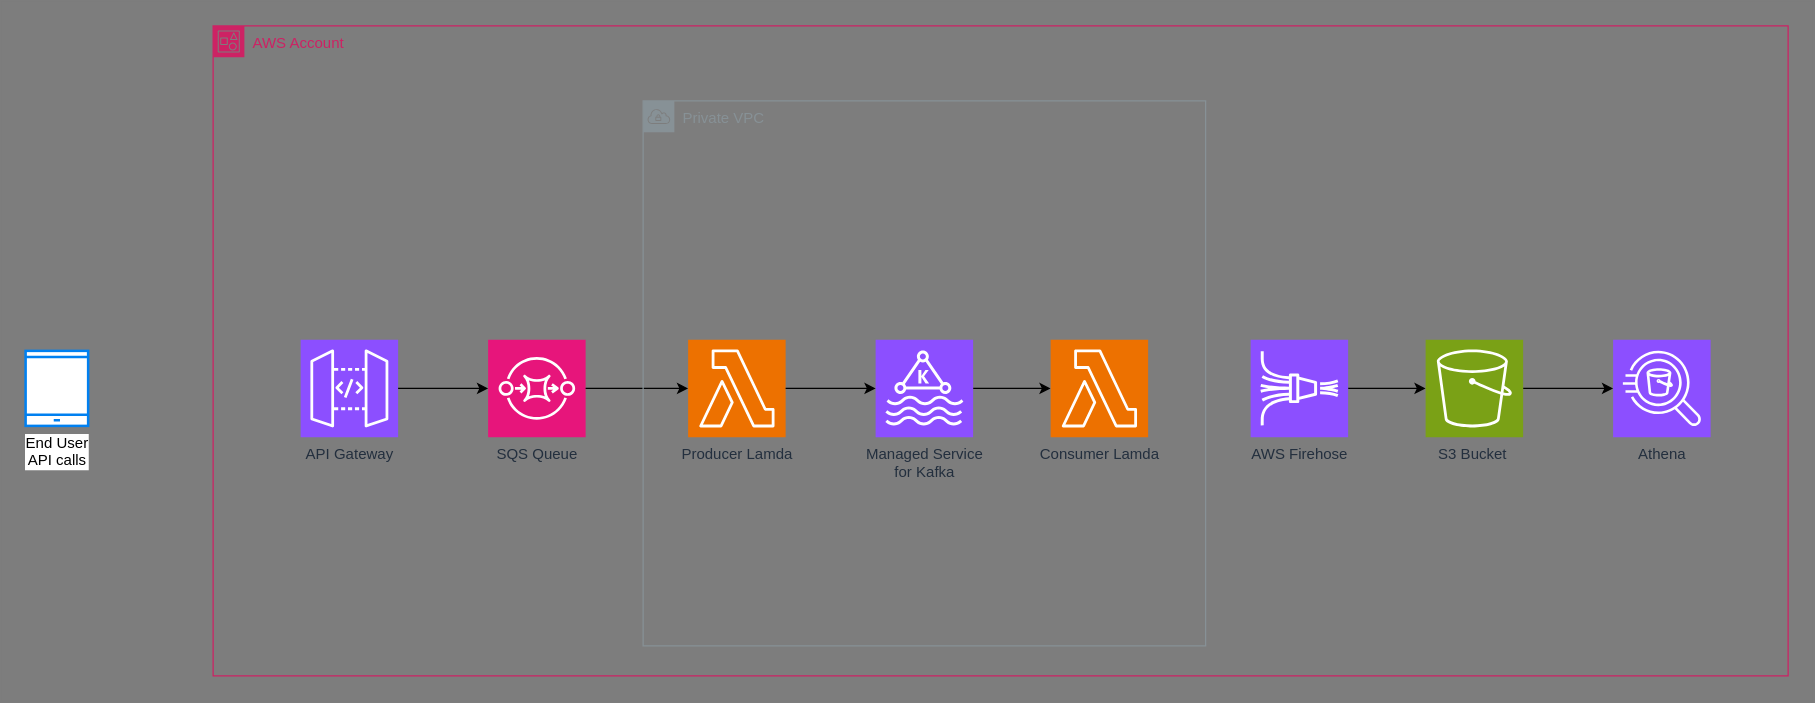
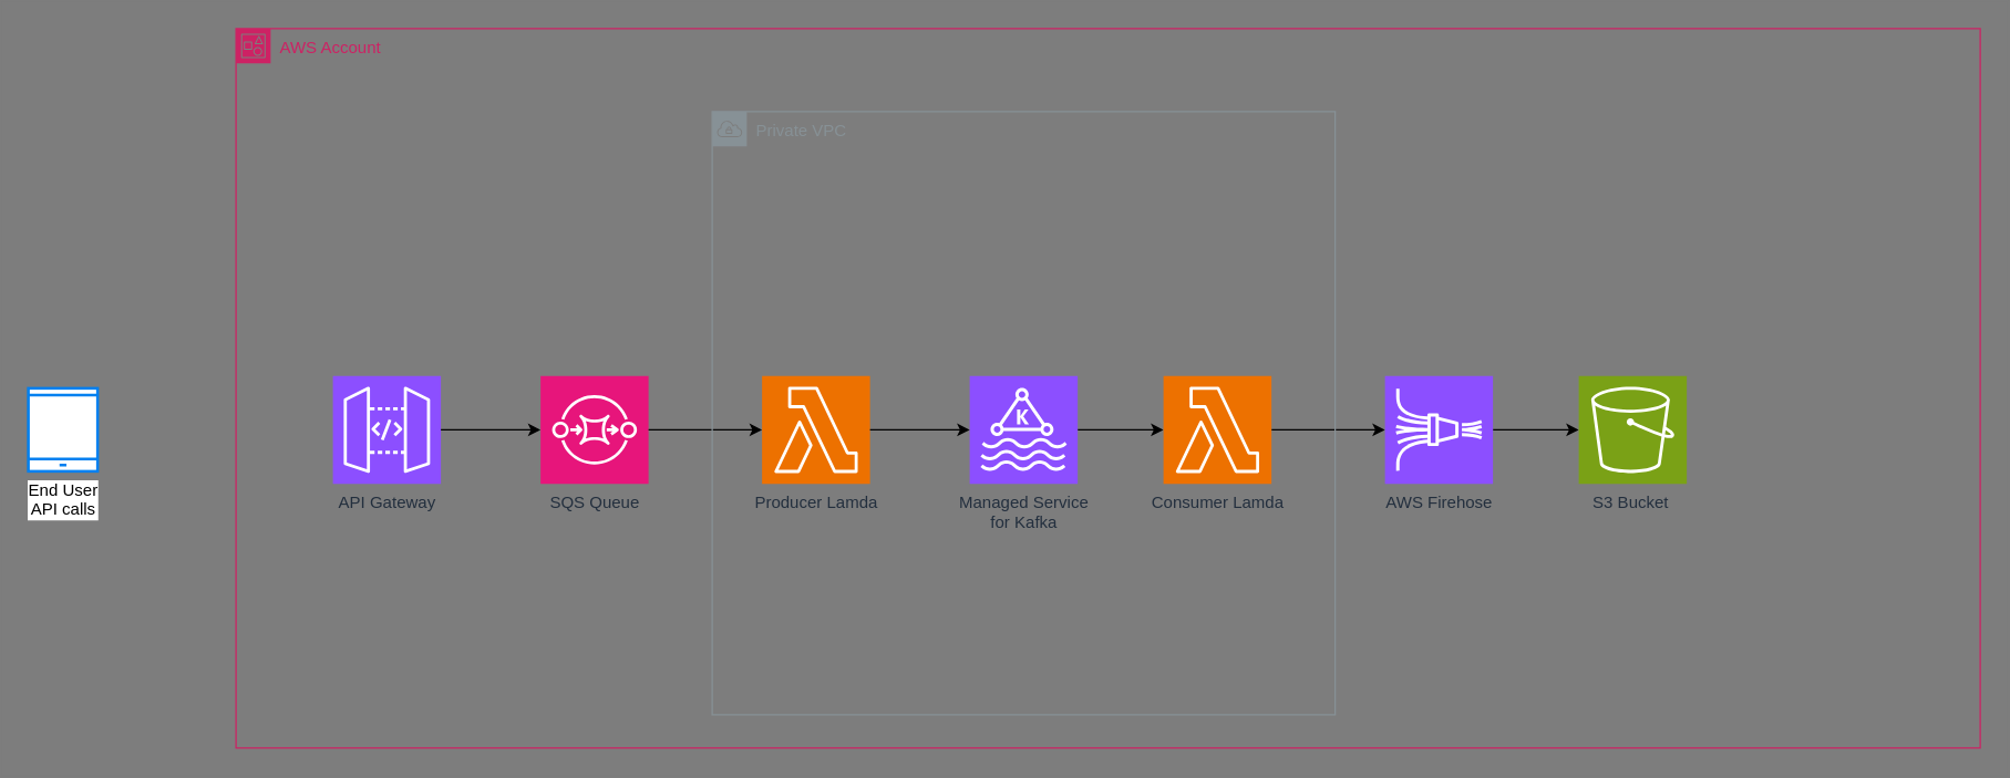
+ <mxCell id="8" style="edgeStyle=orthogonalEdgeStyle;rounded=0;orthogonalLoop=1;jettySize=auto;html=1;" edge="1" parent="2" source="9" target="11"><mxGeometry relative="1" as="geometry" /></mxCell>
- <mxCell id="12" style="edgeStyle=orthogonalEdgeStyle;rounded=0;orthogonalLoop=1;jettySize=auto;html=1;" edge="1" parent="2" source="13" target="14"><mxGeometry relative="1" as="geometry" /></mxCell>
- <mxCell id="14" value="Athena" style="sketch=0;points=[[0,0,0],[0.25,0,0],[0.5,0,0],[0.75,0,0],[1,0,0],[0,1,0],[0.25,1,0],[0.5,1,0],[0.75,1,0],[1,1,0],[0,0.25,0],[0,0.5,0],[0,0.75,0],[1,0.25,0],[1,0.5,0],[1,0.75,0]];outlineConnect=0;fontColor=#232F3E;fillColor=#8C4FFF;strokeColor=#ffffff;dashed=0;verticalLabelPosition=bottom;verticalAlign=top;align=center;html=1;fontSize=12;fontStyle=0;aspect=fixed;shape=mxgraph.aws4.resourceIcon;resIcon=mxgraph.aws4.athena;" vertex="1" parent="2"><mxGeometry x="1120" y="251" width="78" height="78" as="geometry" /></mxCell>
